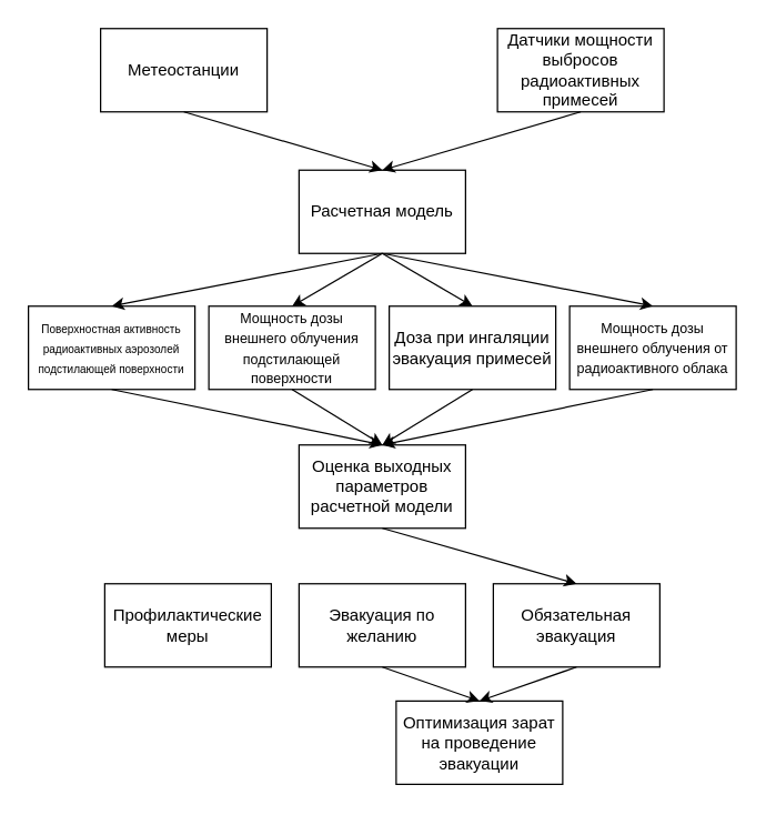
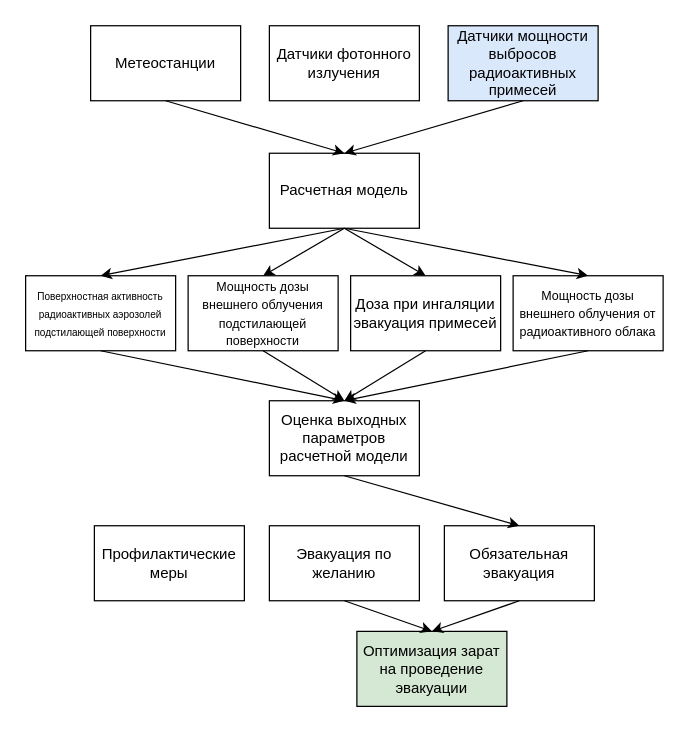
+ <mxCell id="3" value="Датчики фотонного излучения" style="whiteSpace=wrap;html=1;" vertex="1" parent="1"><mxGeometry x="215" y="20" width="120" height="60" as="geometry" /></mxCell>
- <mxCell id="4" value="Датчики мощности выбросов радиоактивных примесей" style="whiteSpace=wrap;html=1;" vertex="1" parent="1"><mxGeometry x="358" y="20" width="120" height="60" as="geometry" /></mxCell>
+ <mxCell id="4" value="Датчики мощности выбросов радиоактивных примесей" style="whiteSpace=wrap;html=1;fillColor=#dae8fc;" vertex="1" parent="1"><mxGeometry x="358" y="20" width="120" height="60" as="geometry" /></mxCell>
- <mxCell id="26" value="Оптимизация зарат на проведение эвакуации" style="whiteSpace=wrap;html=1;" vertex="1" parent="1"><mxGeometry x="285" y="504.5" width="120" height="60" as="geometry" /></mxCell>
+ <mxCell id="26" value="Оптимизация зарат на проведение эвакуации" style="whiteSpace=wrap;html=1;fillColor=#d5e8d4;" vertex="1" parent="1"><mxGeometry x="285" y="504.5" width="120" height="60" as="geometry" /></mxCell>
